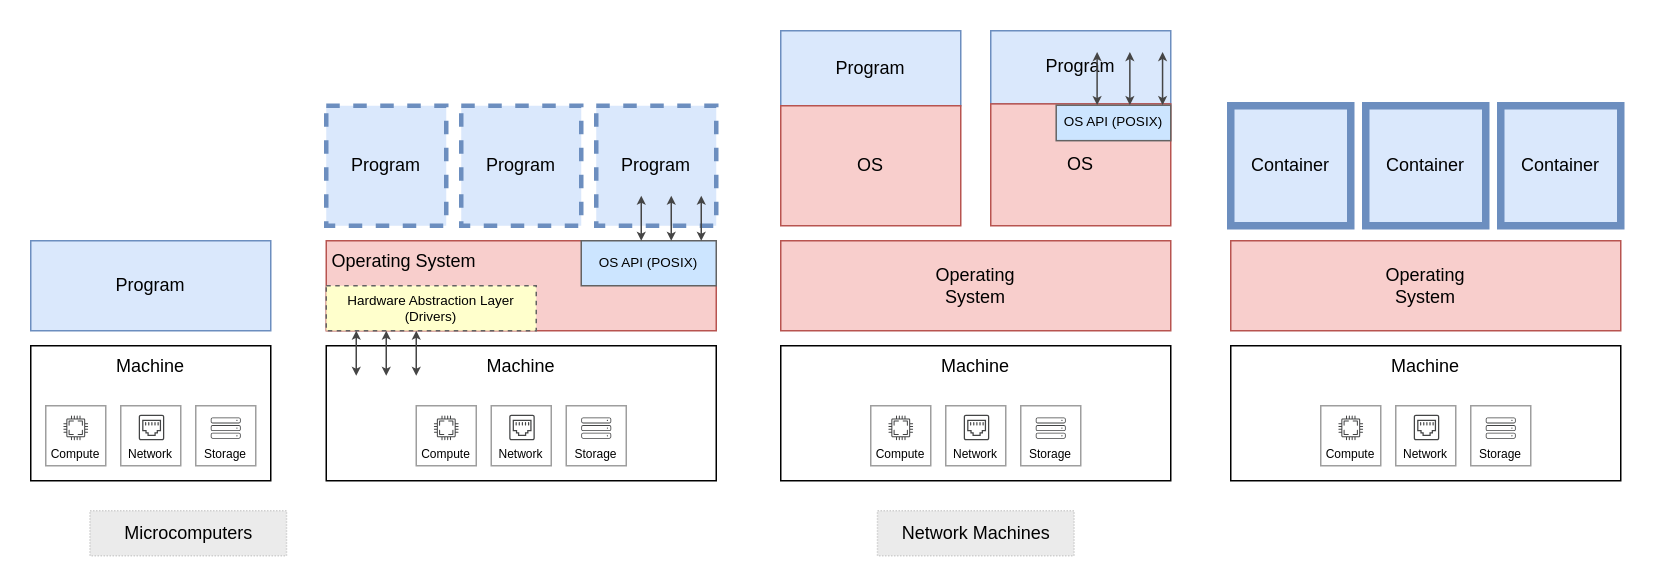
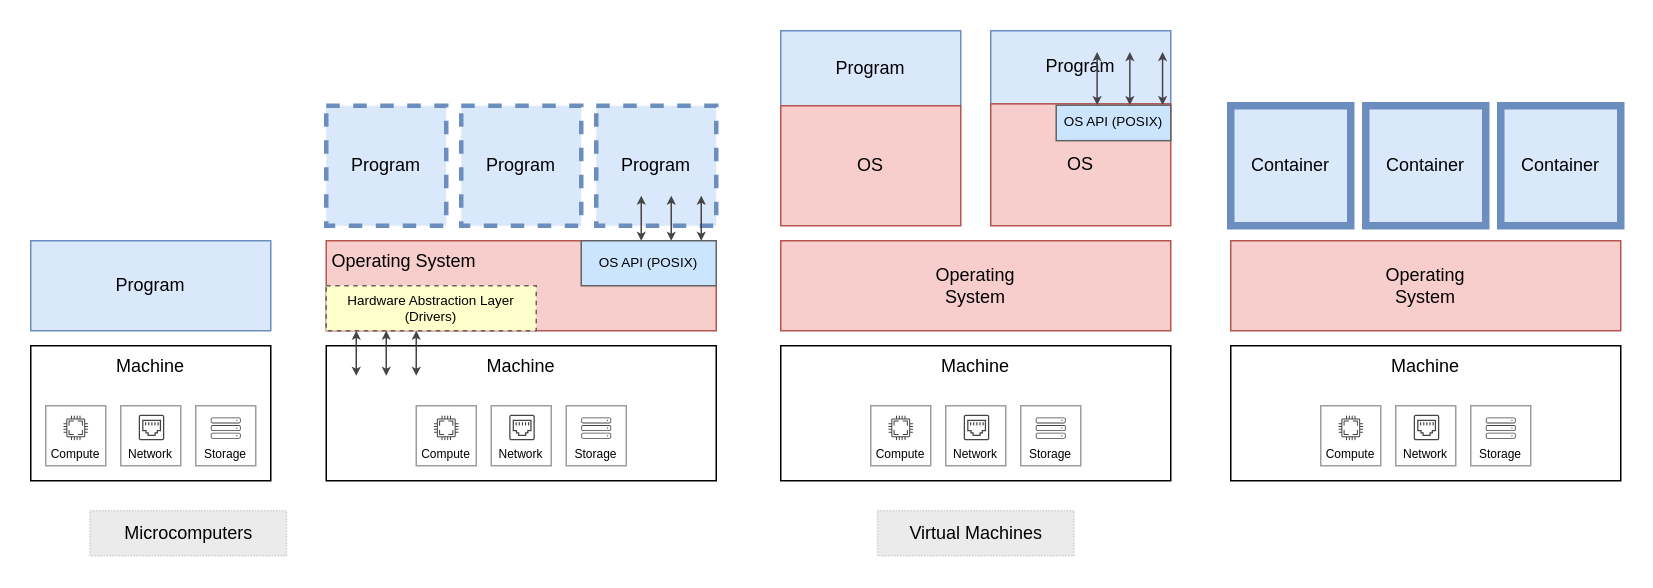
- <mxCell id="73" value="Network Machines" style="text;html=1;strokeColor=#CFCFCF;fillColor=#EBEBEB;align=center;verticalAlign=middle;whiteSpace=wrap;rounded=0;dashed=1;dashPattern=1 1;strokeWidth=1;" vertex="1" parent="1"><mxGeometry x="584.5" y="340" width="131" height="30" as="geometry" /></mxCell>
+ <mxCell id="73" value="Virtual Machines" style="text;html=1;strokeColor=#CFCFCF;fillColor=#EBEBEB;align=center;verticalAlign=middle;whiteSpace=wrap;rounded=0;dashed=1;dashPattern=1 1;strokeWidth=1;" vertex="1" parent="1"><mxGeometry x="584.5" y="340" width="131" height="30" as="geometry" /></mxCell>
